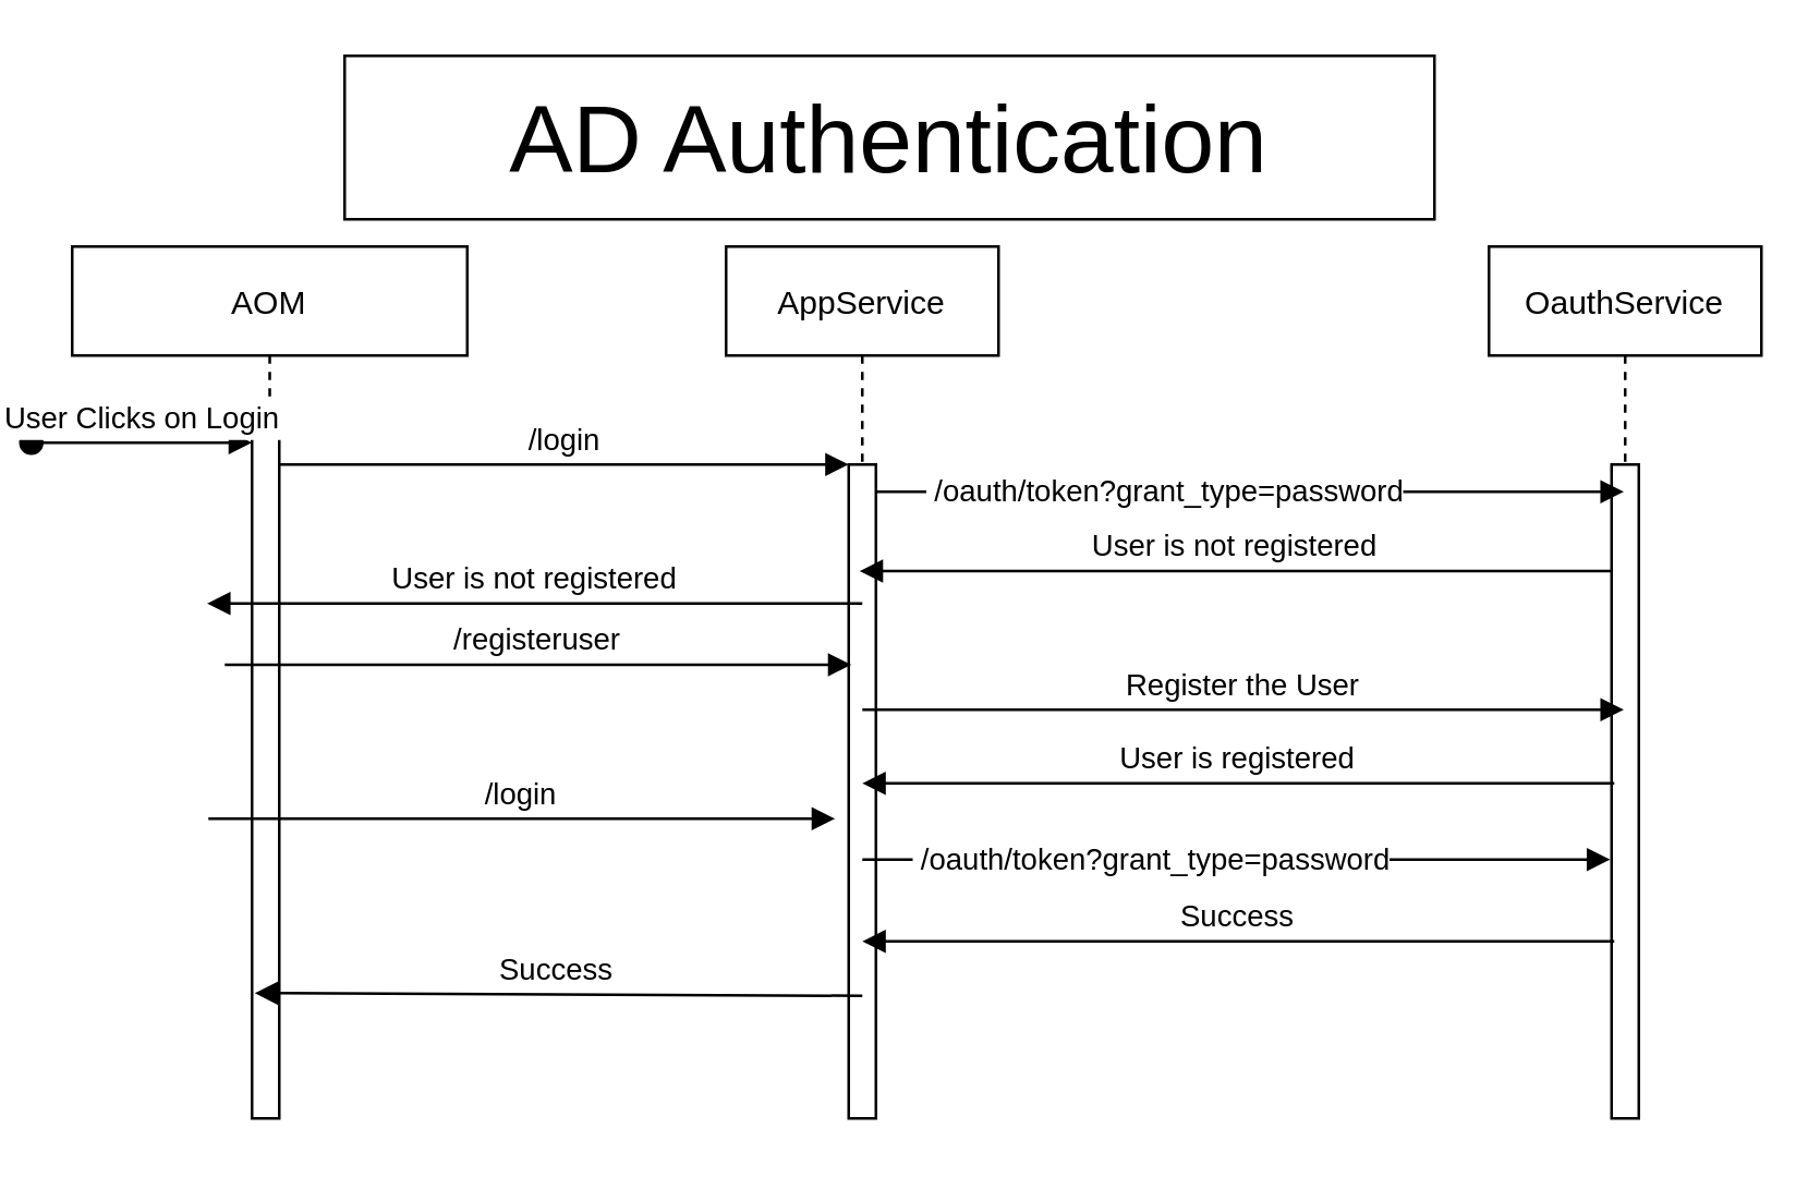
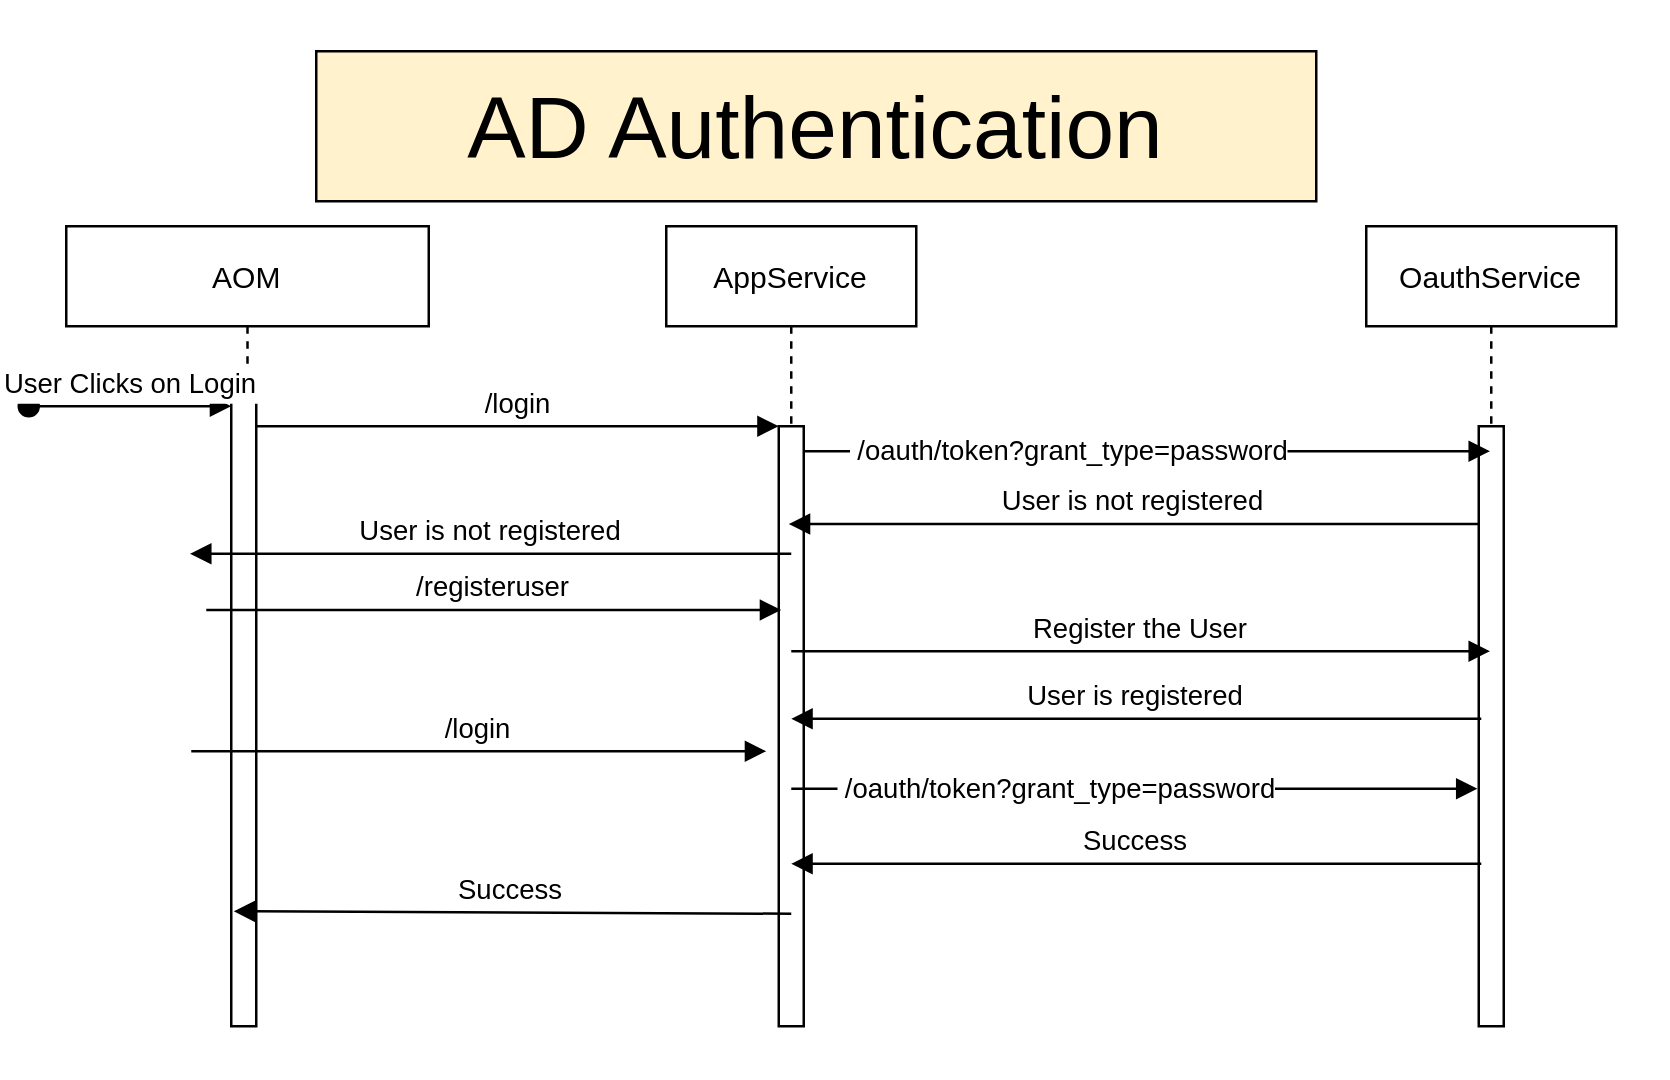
- <mxCell id="22" value="&lt;font style=&quot;font-size: 35px&quot;&gt;AD Authentication&lt;/font&gt;" style="rounded=0;whiteSpace=wrap;html=1;" vertex="1" parent="1"><mxGeometry x="120" y="20" width="400" height="60" as="geometry" /></mxCell>
+ <mxCell id="22" value="&lt;font style=&quot;font-size: 35px&quot;&gt;AD Authentication&lt;/font&gt;" style="rounded=0;whiteSpace=wrap;html=1;fillColor=#fff2cc;" vertex="1" parent="1"><mxGeometry x="120" y="20" width="400" height="60" as="geometry" /></mxCell>
